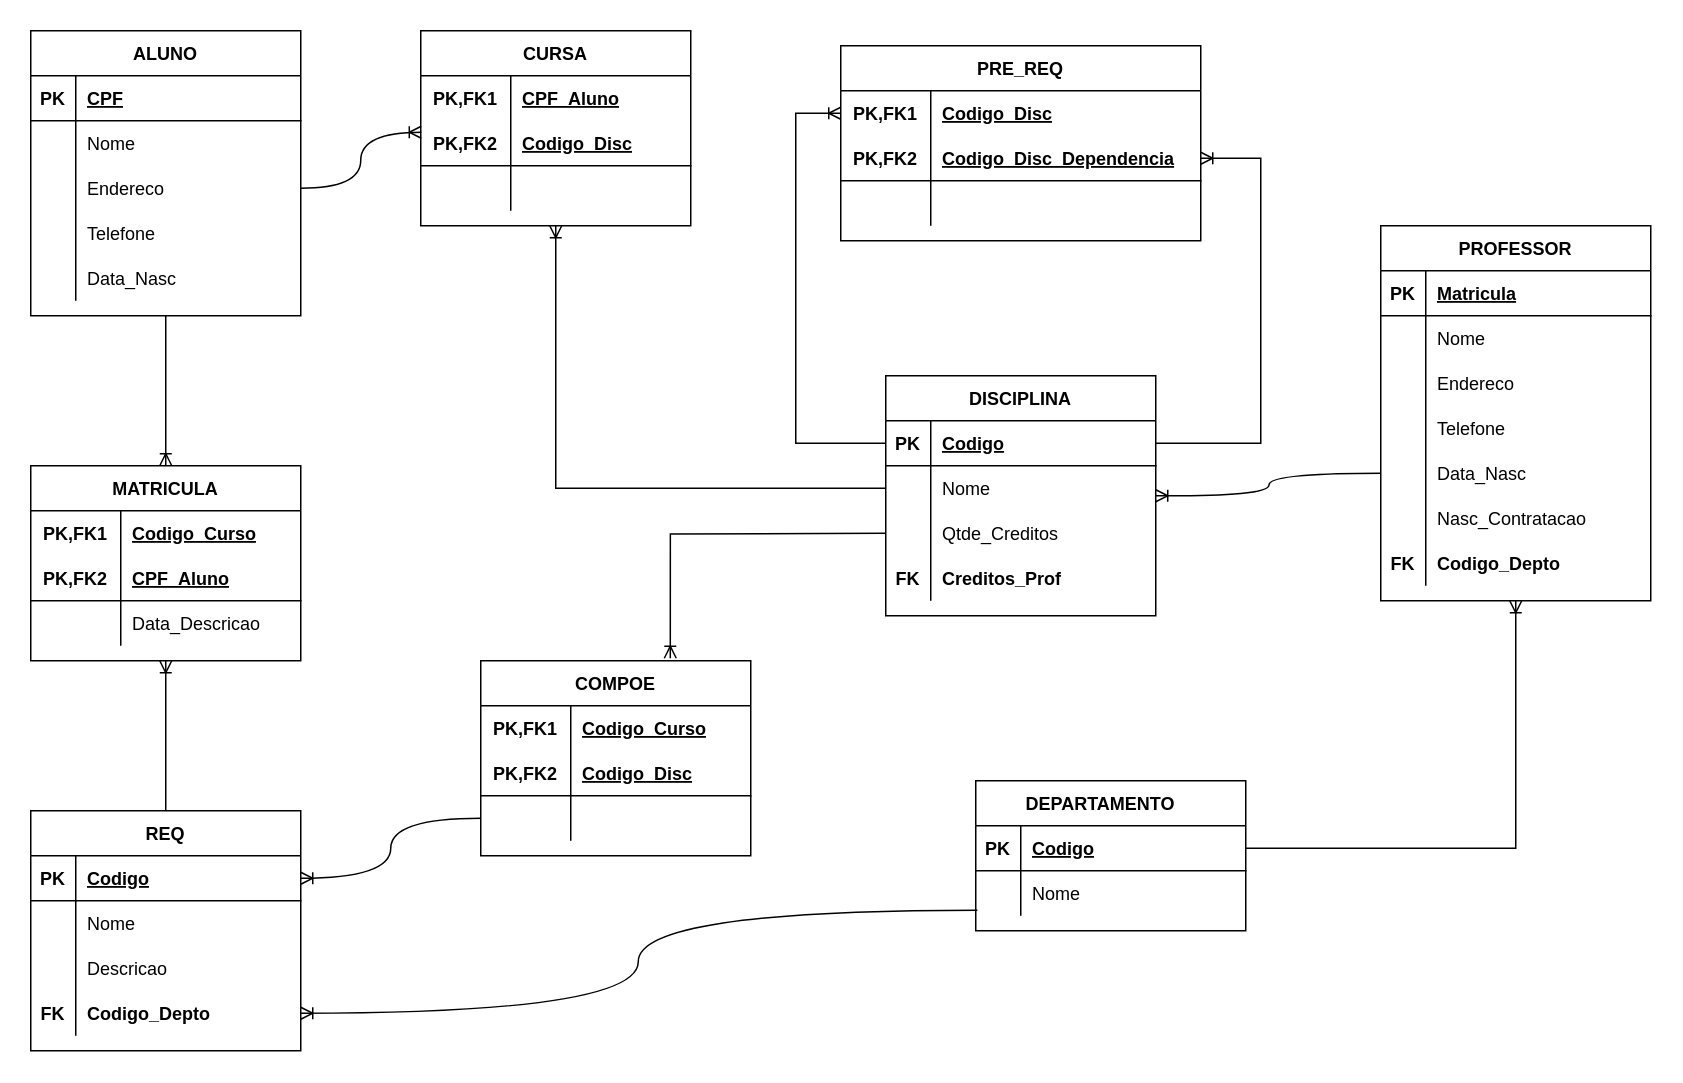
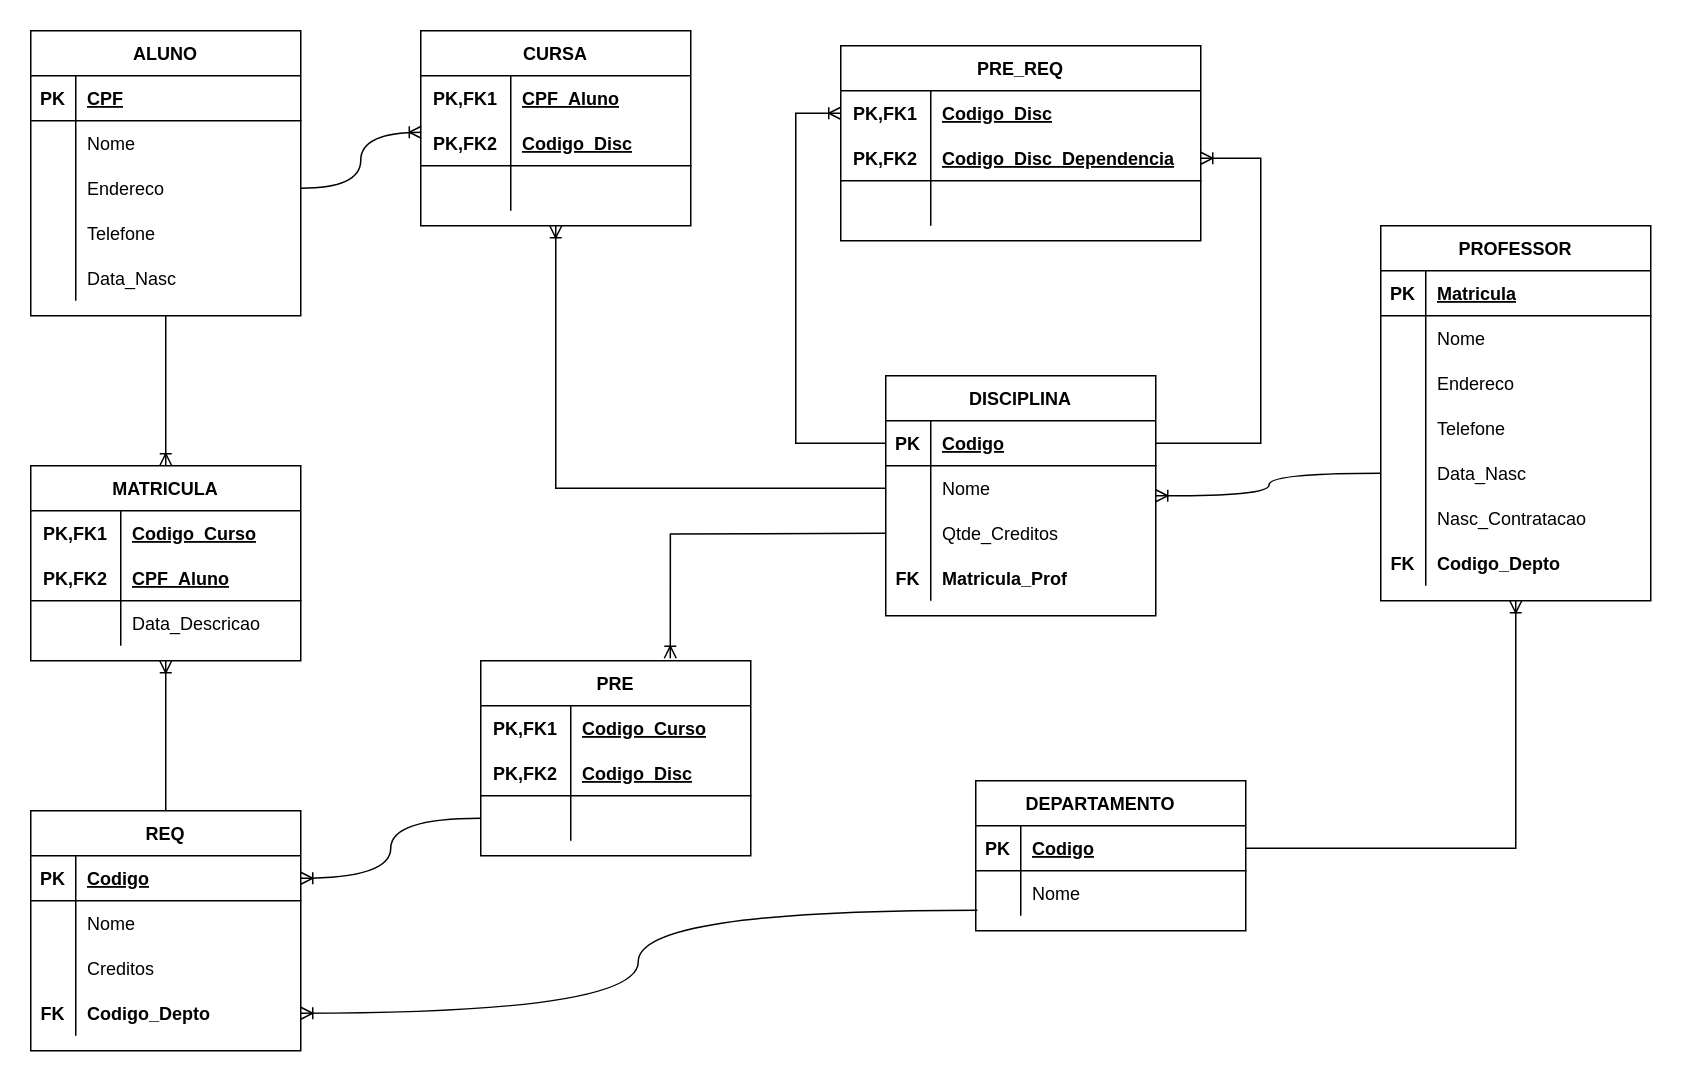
- <mxCell id="53" value="Creditos_Prof" style="shape=partialRectangle;connectable=0;fillColor=none;top=0;left=0;bottom=0;right=0;align=left;spacingLeft=6;overflow=hidden;fontStyle=1" vertex="1" parent="51"><mxGeometry x="30" width="150" height="30" as="geometry"><mxRectangle width="150" height="30" as="alternateBounds" /></mxGeometry></mxCell>
+ <mxCell id="53" value="Matricula_Prof" style="shape=partialRectangle;connectable=0;fillColor=none;top=0;left=0;bottom=0;right=0;align=left;spacingLeft=6;overflow=hidden;fontStyle=1" vertex="1" parent="51"><mxGeometry x="30" width="150" height="30" as="geometry"><mxRectangle width="150" height="30" as="alternateBounds" /></mxGeometry></mxCell>
- <mxCell id="64" value="COMPOE" style="shape=table;startSize=30;container=1;collapsible=1;childLayout=tableLayout;fixedRows=1;rowLines=0;fontStyle=1;align=center;resizeLast=1;" parent="1" vertex="1"><mxGeometry x="320" y="440" width="180" height="130" as="geometry" /></mxCell>
+ <mxCell id="64" value="PRE" style="shape=table;startSize=30;container=1;collapsible=1;childLayout=tableLayout;fixedRows=1;rowLines=0;fontStyle=1;align=center;resizeLast=1;" parent="1" vertex="1"><mxGeometry x="320" y="440" width="180" height="130" as="geometry" /></mxCell>
- <mxCell id="27" value="Descricao" style="shape=partialRectangle;connectable=0;fillColor=none;top=0;left=0;bottom=0;right=0;align=left;spacingLeft=6;overflow=hidden;" parent="25" vertex="1"><mxGeometry x="30" width="150" height="30" as="geometry"><mxRectangle width="150" height="30" as="alternateBounds" /></mxGeometry></mxCell>
+ <mxCell id="27" value="Creditos" style="shape=partialRectangle;connectable=0;fillColor=none;top=0;left=0;bottom=0;right=0;align=left;spacingLeft=6;overflow=hidden;" parent="25" vertex="1"><mxGeometry x="30" width="150" height="30" as="geometry"><mxRectangle width="150" height="30" as="alternateBounds" /></mxGeometry></mxCell>
